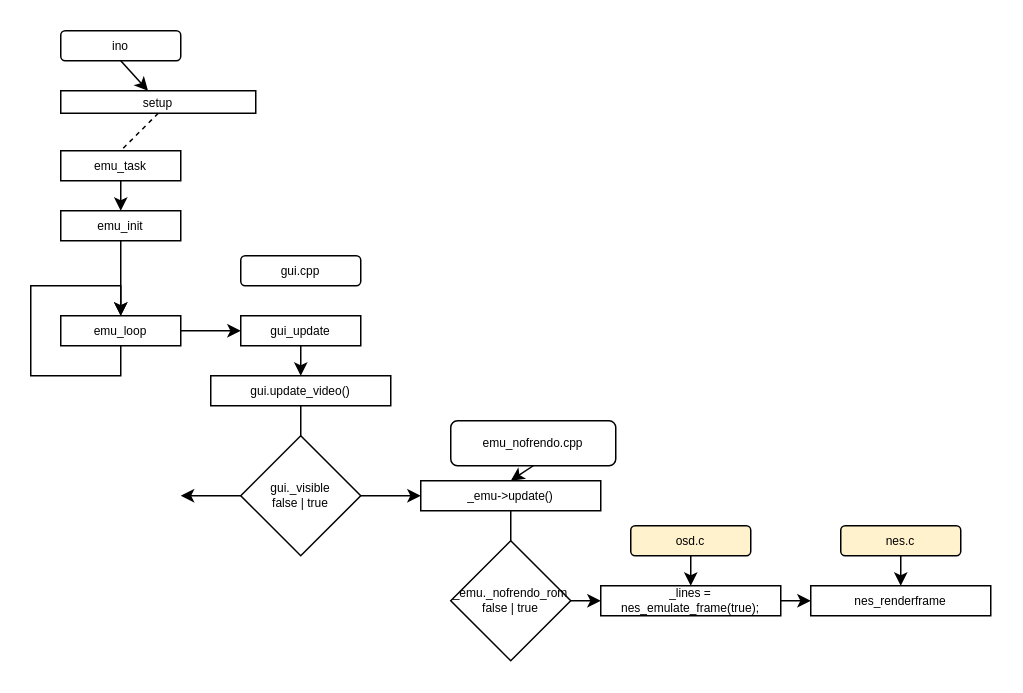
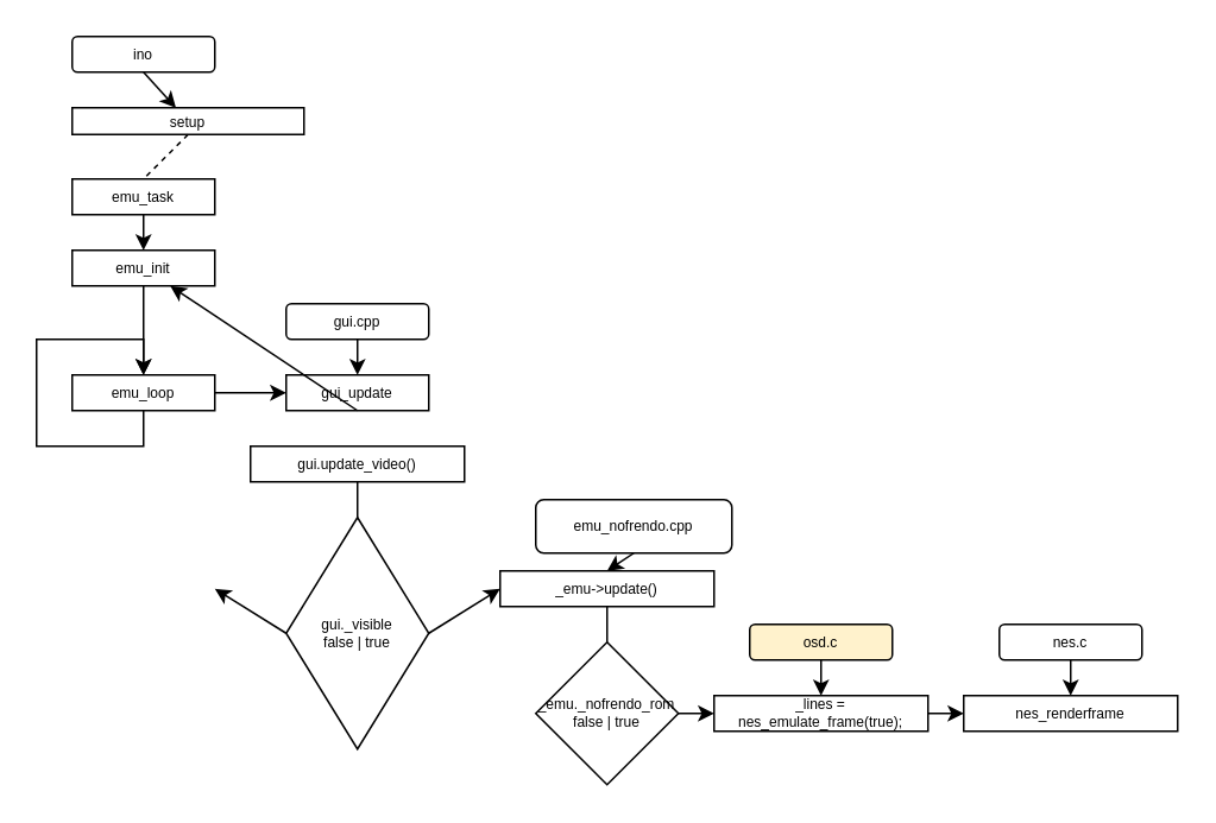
+ <mxCell id="26" value="" style="endArrow=classic;html=1;fontSize=8;entryX=0.5;entryY=0;entryDx=0;entryDy=0;exitX=0.5;exitY=1;exitDx=0;exitDy=0;" edge="1" parent="1" source="25" target="12"><mxGeometry width="50" height="50" relative="1" as="geometry"><mxPoint x="160" y="260" as="sourcePoint" /><mxPoint x="210" y="210" as="targetPoint" /></mxGeometry></mxCell>
- <mxCell id="15" value="" style="endArrow=classic;html=1;exitX=0.5;exitY=1;exitDx=0;exitDy=0;entryX=0.5;entryY=0;entryDx=0;entryDy=0;" edge="1" parent="1" source="12" target="14"><mxGeometry width="50" height="50" relative="1" as="geometry"><mxPoint x="280" y="270" as="sourcePoint" /><mxPoint x="330" y="220" as="targetPoint" /></mxGeometry></mxCell>
+ <mxCell id="15" value="" style="endArrow=classic;html=1;exitX=0.5;exitY=1;exitDx=0;exitDy=0;" edge="1" parent="1" source="12" target="7"><mxGeometry width="50" height="50" relative="1" as="geometry"><mxPoint x="280" y="270" as="sourcePoint" /><mxPoint x="330" y="220" as="targetPoint" /></mxGeometry></mxCell>
- <mxCell id="16" value="&lt;div style=&quot;font-size: 8px&quot;&gt;gui._visible&lt;/div&gt;&lt;div style=&quot;font-size: 8px&quot;&gt;false | true&lt;br style=&quot;font-size: 8px&quot;&gt;&lt;/div&gt;" style="rhombus;whiteSpace=wrap;html=1;fontSize=8;" vertex="1" parent="1"><mxGeometry x="160" y="290" width="80" height="80" as="geometry" /></mxCell>
+ <mxCell id="16" value="&lt;div style=&quot;font-size: 8px&quot;&gt;gui._visible&lt;/div&gt;&lt;div style=&quot;font-size: 8px&quot;&gt;false | true&lt;br style=&quot;font-size: 8px&quot;&gt;&lt;/div&gt;" style="rhombus;whiteSpace=wrap;html=1;fontSize=8;" vertex="1" parent="1"><mxGeometry x="160" y="290" width="80" height="130" as="geometry" /></mxCell>
- <mxCell id="33" value="nes.c" style="rounded=1;whiteSpace=wrap;html=1;fontSize=8;fillColor=#fff2cc;" vertex="1" parent="1"><mxGeometry x="560" y="350" width="80" height="20" as="geometry" /></mxCell>
+ <mxCell id="33" value="nes.c" style="rounded=1;whiteSpace=wrap;html=1;fontSize=8;" vertex="1" parent="1"><mxGeometry x="560" y="350" width="80" height="20" as="geometry" /></mxCell>
